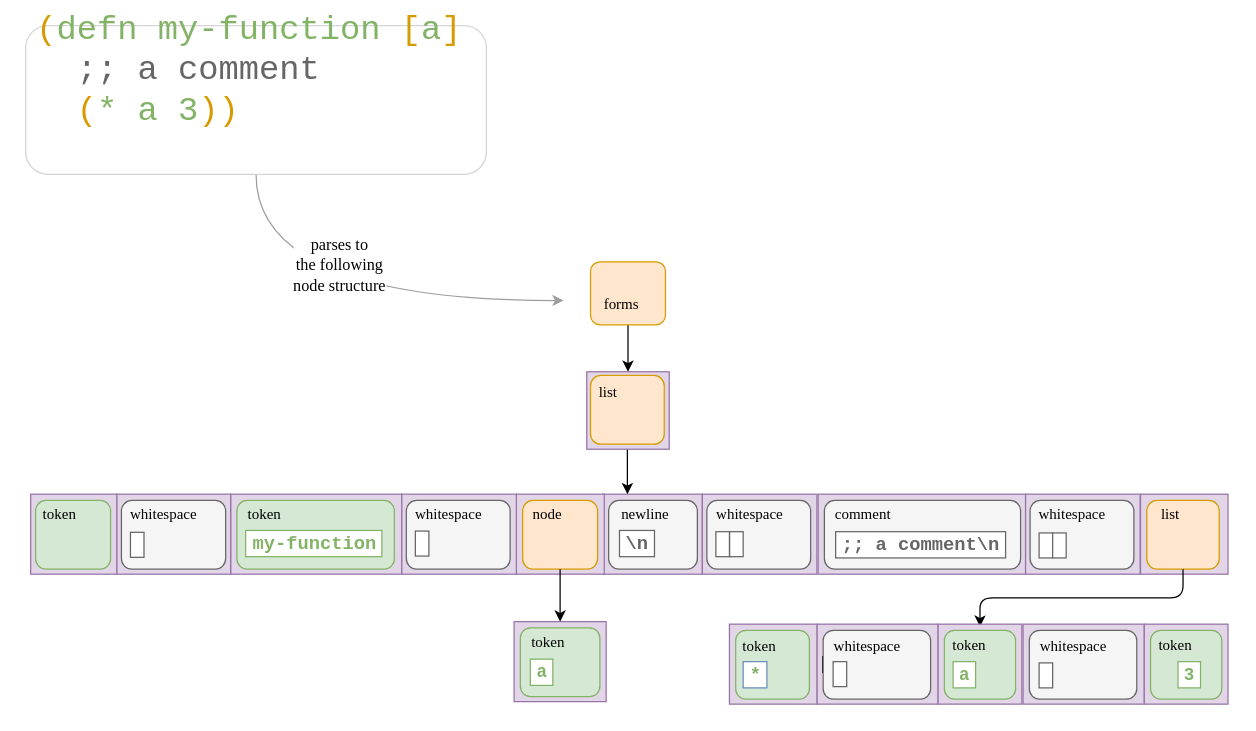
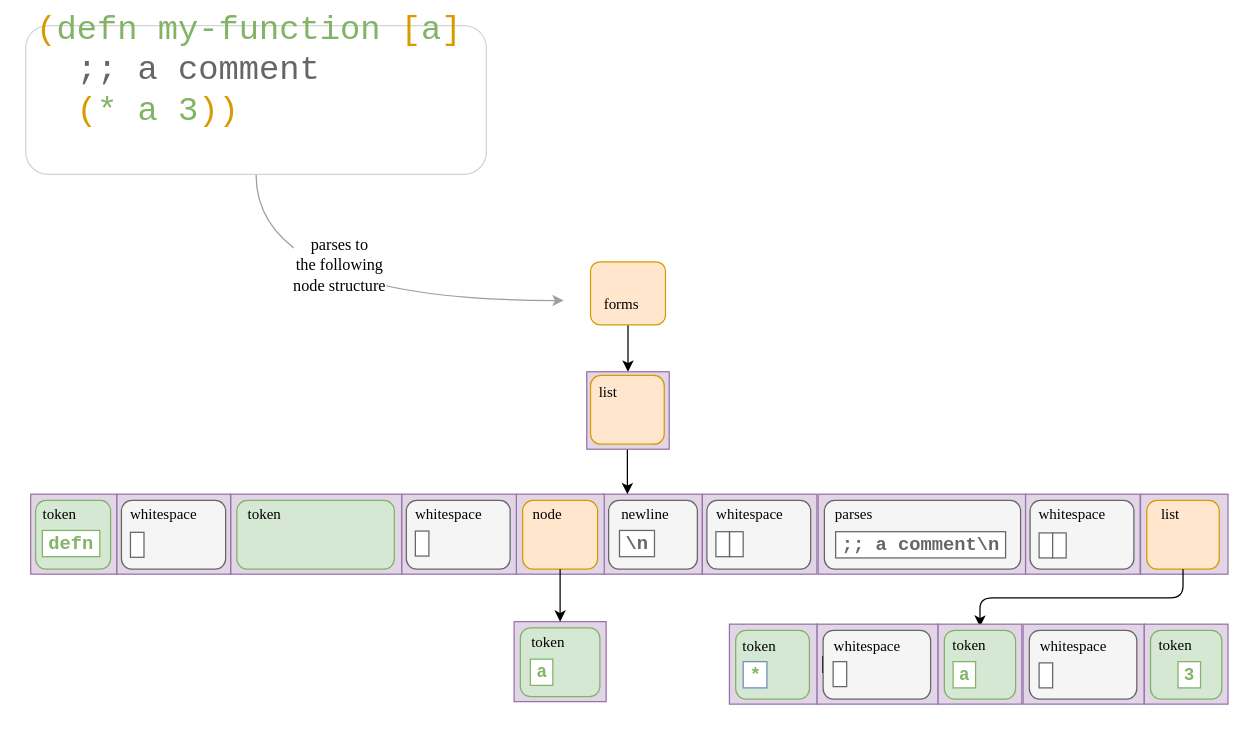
- <mxCell id="24" value="&lt;font face=&quot;Verdana&quot; style=&quot;font-size: 12px&quot;&gt;comment&lt;/font&gt;" style="text;html=1;strokeColor=none;fillColor=none;align=left;verticalAlign=middle;whiteSpace=wrap;rounded=0;comic=0;fontFamily=Courier New;fontSize=14;spacingTop=9;" parent="1" vertex="1"><mxGeometry x="666.17" y="396" width="110" height="20" as="geometry" /></mxCell>
+ <mxCell id="24" value="&lt;font face=&quot;Verdana&quot; style=&quot;font-size: 12px&quot;&gt;parses&lt;/font&gt;" style="text;html=1;strokeColor=none;fillColor=none;align=left;verticalAlign=middle;whiteSpace=wrap;rounded=0;comic=0;fontFamily=Courier New;fontSize=14;spacingTop=9;" parent="1" vertex="1"><mxGeometry x="666.17" y="396" width="110" height="20" as="geometry" /></mxCell>
+ <mxCell id="46" value="&lt;font style=&quot;font-size: 15px&quot; color=&quot;#82b366&quot;&gt;&lt;b&gt;defn&lt;/b&gt;&lt;/font&gt;" style="text;html=1;align=center;verticalAlign=middle;resizable=0;points=[];autosize=1;spacing=0;margin=0;comic=0;fontSize=14;fontFamily=Courier New;fillColor=#ffffff;strokeColor=#82B366;" parent="1" vertex="1"><mxGeometry x="33.317" y="424" width="46" height="21" as="geometry" /></mxCell>
- <mxCell id="27" value="&lt;font style=&quot;font-size: 15px&quot; color=&quot;#82b366&quot;&gt;&lt;b&gt;my-function&lt;/b&gt;&lt;/font&gt;" style="text;html=1;align=center;verticalAlign=middle;resizable=0;points=[];autosize=1;spacing=0;margin=0;comic=0;fontSize=14;fontFamily=Courier New;fillColor=#FFFFFF;strokeColor=#82B366;" parent="1" vertex="1"><mxGeometry x="196" y="424" width="109" height="21" as="geometry" /></mxCell>
